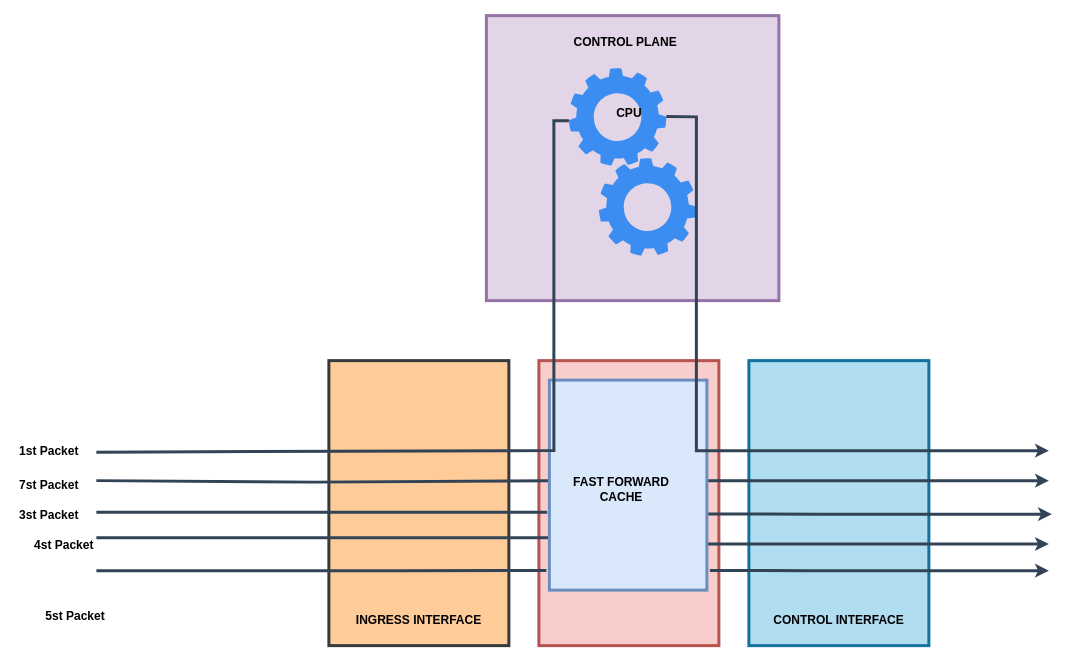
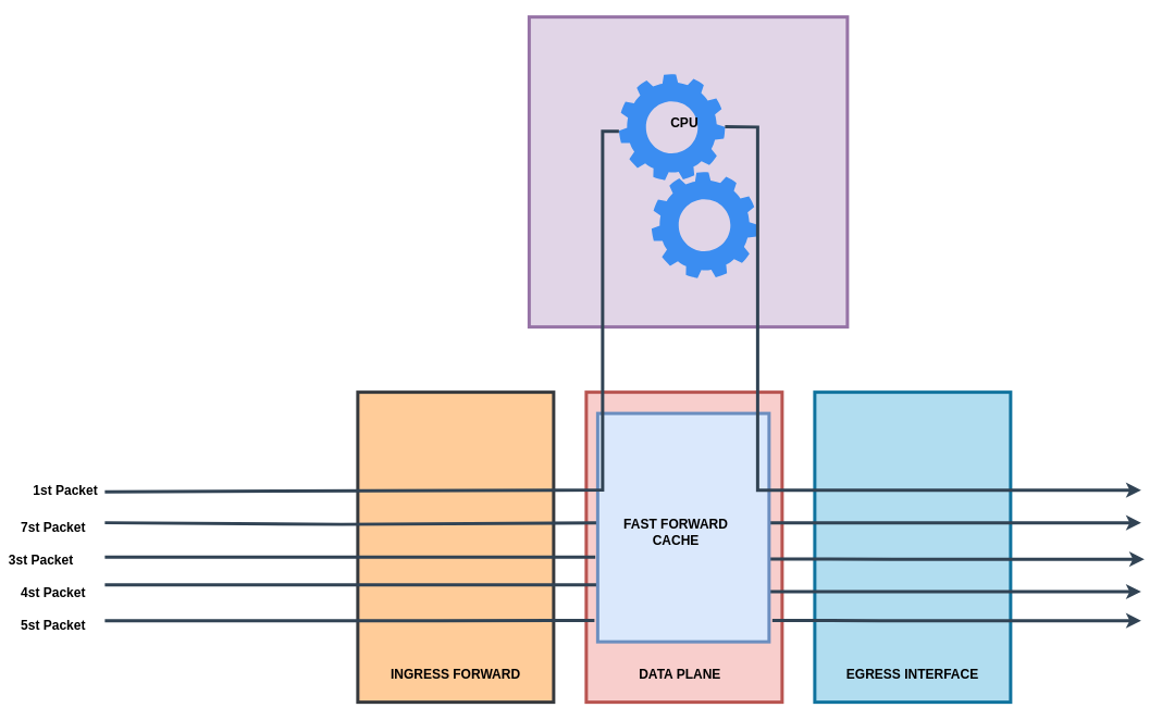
- <mxCell id="6" value="CONTROL PLANE" style="text;html=1;align=center;verticalAlign=middle;resizable=0;points=[];autosize=1;strokeColor=none;fillColor=none;fontStyle=1;fontSize=16;" vertex="1" parent="1"><mxGeometry x="753" y="40" width="160" height="30" as="geometry" /></mxCell>
- <mxCell id="21" value="1st Packet" style="text;html=1;strokeColor=none;fillColor=none;align=center;verticalAlign=middle;whiteSpace=wrap;rounded=0;strokeWidth=5;fontSize=16;fontStyle=1" vertex="1" parent="1"><mxGeometry x="20" y="585" width="90" height="30" as="geometry" /></mxCell>
+ <mxCell id="21" value="1st Packet" style="text;html=1;strokeColor=none;fillColor=none;align=center;verticalAlign=middle;whiteSpace=wrap;rounded=0;strokeWidth=5;fontSize=16;fontStyle=1" vertex="1" parent="1"><mxGeometry x="35" y="585" width="90" height="30" as="geometry" /></mxCell>
- <mxCell id="23" value="3st Packet" style="text;html=1;strokeColor=none;fillColor=none;align=center;verticalAlign=middle;whiteSpace=wrap;rounded=0;strokeWidth=5;fontSize=16;fontStyle=1" vertex="1" parent="1"><mxGeometry x="20" y="670" width="90" height="30" as="geometry" /></mxCell>
+ <mxCell id="23" value="3st Packet" style="text;html=1;strokeColor=none;fillColor=none;align=center;verticalAlign=middle;whiteSpace=wrap;rounded=0;strokeWidth=5;fontSize=16;fontStyle=1" vertex="1" parent="1"><mxGeometry x="5" y="670" width="90" height="30" as="geometry" /></mxCell>
- <mxCell id="24" value="4st Packet" style="text;html=1;strokeColor=none;fillColor=none;align=center;verticalAlign=middle;whiteSpace=wrap;rounded=0;strokeWidth=5;fontSize=16;fontStyle=1" vertex="1" parent="1"><mxGeometry x="40" y="710" width="90" height="30" as="geometry" /></mxCell>
+ <mxCell id="24" value="4st Packet" style="text;html=1;strokeColor=none;fillColor=none;align=center;verticalAlign=middle;whiteSpace=wrap;rounded=0;strokeWidth=5;fontSize=16;fontStyle=1" vertex="1" parent="1"><mxGeometry x="20" y="710" width="90" height="30" as="geometry" /></mxCell>
- <mxCell id="25" value="5st Packet" style="text;html=1;strokeColor=none;fillColor=none;align=center;verticalAlign=middle;whiteSpace=wrap;rounded=0;strokeWidth=5;fontSize=16;fontStyle=1" vertex="1" parent="1"><mxGeometry x="55" y="805" width="90" height="30" as="geometry" /></mxCell>
+ <mxCell id="25" value="5st Packet" style="text;html=1;strokeColor=none;fillColor=none;align=center;verticalAlign=middle;whiteSpace=wrap;rounded=0;strokeWidth=5;fontSize=16;fontStyle=1" vertex="1" parent="1"><mxGeometry x="20" y="750" width="90" height="30" as="geometry" /></mxCell>
- <mxCell id="18" value="INGRESS INTERFACE" style="text;html=1;strokeColor=none;fillColor=none;align=center;verticalAlign=middle;whiteSpace=wrap;rounded=0;strokeWidth=5;fontSize=16;fontStyle=1" vertex="1" parent="1"><mxGeometry x="468" y="810" width="180" height="30" as="geometry" /></mxCell>
+ <mxCell id="18" value="INGRESS FORWARD" style="text;html=1;strokeColor=none;fillColor=none;align=center;verticalAlign=middle;whiteSpace=wrap;rounded=0;strokeWidth=5;fontSize=16;fontStyle=1" vertex="1" parent="1"><mxGeometry x="468" y="810" width="180" height="30" as="geometry" /></mxCell>
+ <mxCell id="19" value="DATA PLANE" style="text;html=1;strokeColor=none;fillColor=none;align=center;verticalAlign=middle;whiteSpace=wrap;rounded=0;strokeWidth=5;fontSize=16;fontStyle=1" vertex="1" parent="1"><mxGeometry x="743" y="810" width="180" height="30" as="geometry" /></mxCell>
- <mxCell id="20" value="CONTROL INTERFACE" style="text;html=1;strokeColor=none;fillColor=none;align=center;verticalAlign=middle;whiteSpace=wrap;rounded=0;strokeWidth=5;fontSize=16;fontStyle=1" vertex="1" parent="1"><mxGeometry x="1028" y="810" width="180" height="30" as="geometry" /></mxCell>
+ <mxCell id="20" value="EGRESS INTERFACE" style="text;html=1;strokeColor=none;fillColor=none;align=center;verticalAlign=middle;whiteSpace=wrap;rounded=0;strokeWidth=5;fontSize=16;fontStyle=1" vertex="1" parent="1"><mxGeometry x="1028" y="810" width="180" height="30" as="geometry" /></mxCell>
